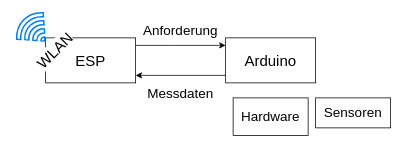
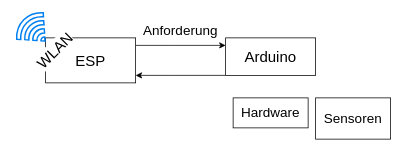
- <mxCell id="5" value="&lt;font style=&quot;font-size: 20px;&quot;&gt;Arduino&lt;/font&gt;" style="rounded=0;whiteSpace=wrap;html=1;" vertex="1" parent="1"><mxGeometry x="300" y="50" width="120" height="60" as="geometry" /></mxCell>
+ <mxCell id="5" value="&lt;font style=&quot;font-size: 20px;&quot;&gt;Arduino&lt;/font&gt;" style="rounded=0;whiteSpace=wrap;html=1;" vertex="1" parent="1"><mxGeometry x="300" y="50" width="120" height="50" as="geometry" /></mxCell>
- <mxCell id="8" value="&lt;font style=&quot;font-size: 18px;&quot;&gt;Messdaten&lt;/font&gt;" style="text;html=1;strokeColor=none;fillColor=none;align=center;verticalAlign=middle;whiteSpace=wrap;rounded=0;" vertex="1" parent="1"><mxGeometry x="210" y="110" width="60" height="30" as="geometry" /></mxCell>
- <mxCell id="10" value="&lt;font style=&quot;font-size: 18px;&quot;&gt;Sensoren&lt;/font&gt;" style="whiteSpace=wrap;html=1;rounded=0;" vertex="1" parent="1"><mxGeometry x="420" y="130" width="100" height="40" as="geometry" /></mxCell>
+ <mxCell id="10" value="&lt;font style=&quot;font-size: 18px;&quot;&gt;Sensoren&lt;/font&gt;" style="whiteSpace=wrap;html=1;rounded=0;" vertex="1" parent="1"><mxGeometry x="420" y="130" width="100" height="55" as="geometry" /></mxCell>
- <mxCell id="9" value="&lt;font style=&quot;font-size: 18px;&quot;&gt;Hardware&lt;/font&gt;" style="whiteSpace=wrap;html=1;rounded=0;" vertex="1" parent="1"><mxGeometry x="310" y="130" width="100" height="50" as="geometry" /></mxCell>
+ <mxCell id="9" value="&lt;font style=&quot;font-size: 18px;&quot;&gt;Hardware&lt;/font&gt;" style="whiteSpace=wrap;html=1;rounded=0;" vertex="1" parent="1"><mxGeometry x="310" y="130" width="100" height="40" as="geometry" /></mxCell>
